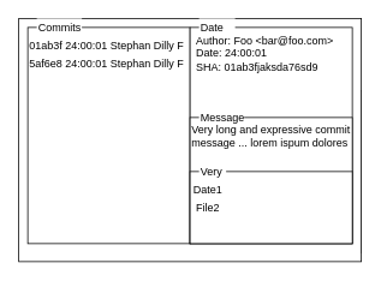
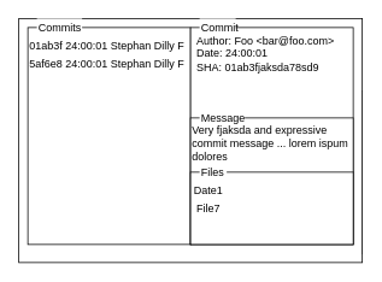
- <mxCell id="11" value="Date" style="text;html=1;strokeColor=none;fillColor=#ffffff;align=left;verticalAlign=middle;rounded=0;" vertex="1" parent="1"><mxGeometry x="220" y="20" width="40" height="20" as="geometry" /></mxCell>
+ <mxCell id="11" value="Commit" style="text;html=1;strokeColor=none;fillColor=#ffffff;align=left;verticalAlign=middle;rounded=0;" vertex="1" parent="1"><mxGeometry x="220" y="20" width="40" height="20" as="geometry" /></mxCell>
- <mxCell id="7" value="Author: Foo &amp;lt;bar@foo.com&amp;gt;&lt;br&gt;Date: 24:00:01&lt;br&gt;SHA: 01ab3fjaksda76sd9" style="text;html=1;strokeColor=none;fillColor=none;align=left;verticalAlign=top;whiteSpace=wrap;rounded=0;spacingLeft=5;spacingTop=1;" vertex="1" parent="1"><mxGeometry x="210" y="30" width="180" height="50" as="geometry" /></mxCell>
+ <mxCell id="7" value="Author: Foo &amp;lt;bar@foo.com&amp;gt;&lt;br&gt;Date: 24:00:01&lt;br&gt;SHA: 01ab3fjaksda78sd9" style="text;html=1;strokeColor=none;fillColor=none;align=left;verticalAlign=top;whiteSpace=wrap;rounded=0;spacingLeft=5;spacingTop=1;" vertex="1" parent="1"><mxGeometry x="210" y="30" width="180" height="50" as="geometry" /></mxCell>
- <mxCell id="10" value="Very long and expressive commit message ... lorem ispum dolores" style="text;html=1;strokeColor=none;fillColor=none;align=left;verticalAlign=top;whiteSpace=wrap;rounded=0;" vertex="1" parent="1"><mxGeometry x="210" y="130" width="180" height="40" as="geometry" /></mxCell>
+ <mxCell id="10" value="Very fjaksda and expressive commit message ... lorem ispum dolores" style="text;html=1;strokeColor=none;fillColor=none;align=left;verticalAlign=top;whiteSpace=wrap;rounded=0;" vertex="1" parent="1"><mxGeometry x="210" y="130" width="180" height="40" as="geometry" /></mxCell>
- <mxCell id="15" value="Very" style="text;html=1;strokeColor=none;fillColor=#ffffff;align=left;verticalAlign=middle;whiteSpace=wrap;rounded=0;" vertex="1" parent="1"><mxGeometry x="220" y="180" width="30" height="20" as="geometry" /></mxCell>
+ <mxCell id="15" value="Files" style="text;html=1;strokeColor=none;fillColor=#ffffff;align=left;verticalAlign=middle;whiteSpace=wrap;rounded=0;" vertex="1" parent="1"><mxGeometry x="220" y="180" width="30" height="20" as="geometry" /></mxCell>
- <mxCell id="17" value="File2" style="text;html=1;strokeColor=none;fillColor=none;align=center;verticalAlign=middle;whiteSpace=wrap;rounded=0;" vertex="1" parent="1"><mxGeometry x="210" y="220" width="40" height="20" as="geometry" /></mxCell>
+ <mxCell id="17" value="File7" style="text;html=1;strokeColor=none;fillColor=none;align=center;verticalAlign=middle;whiteSpace=wrap;rounded=0;" vertex="1" parent="1"><mxGeometry x="210" y="220" width="40" height="20" as="geometry" /></mxCell>
